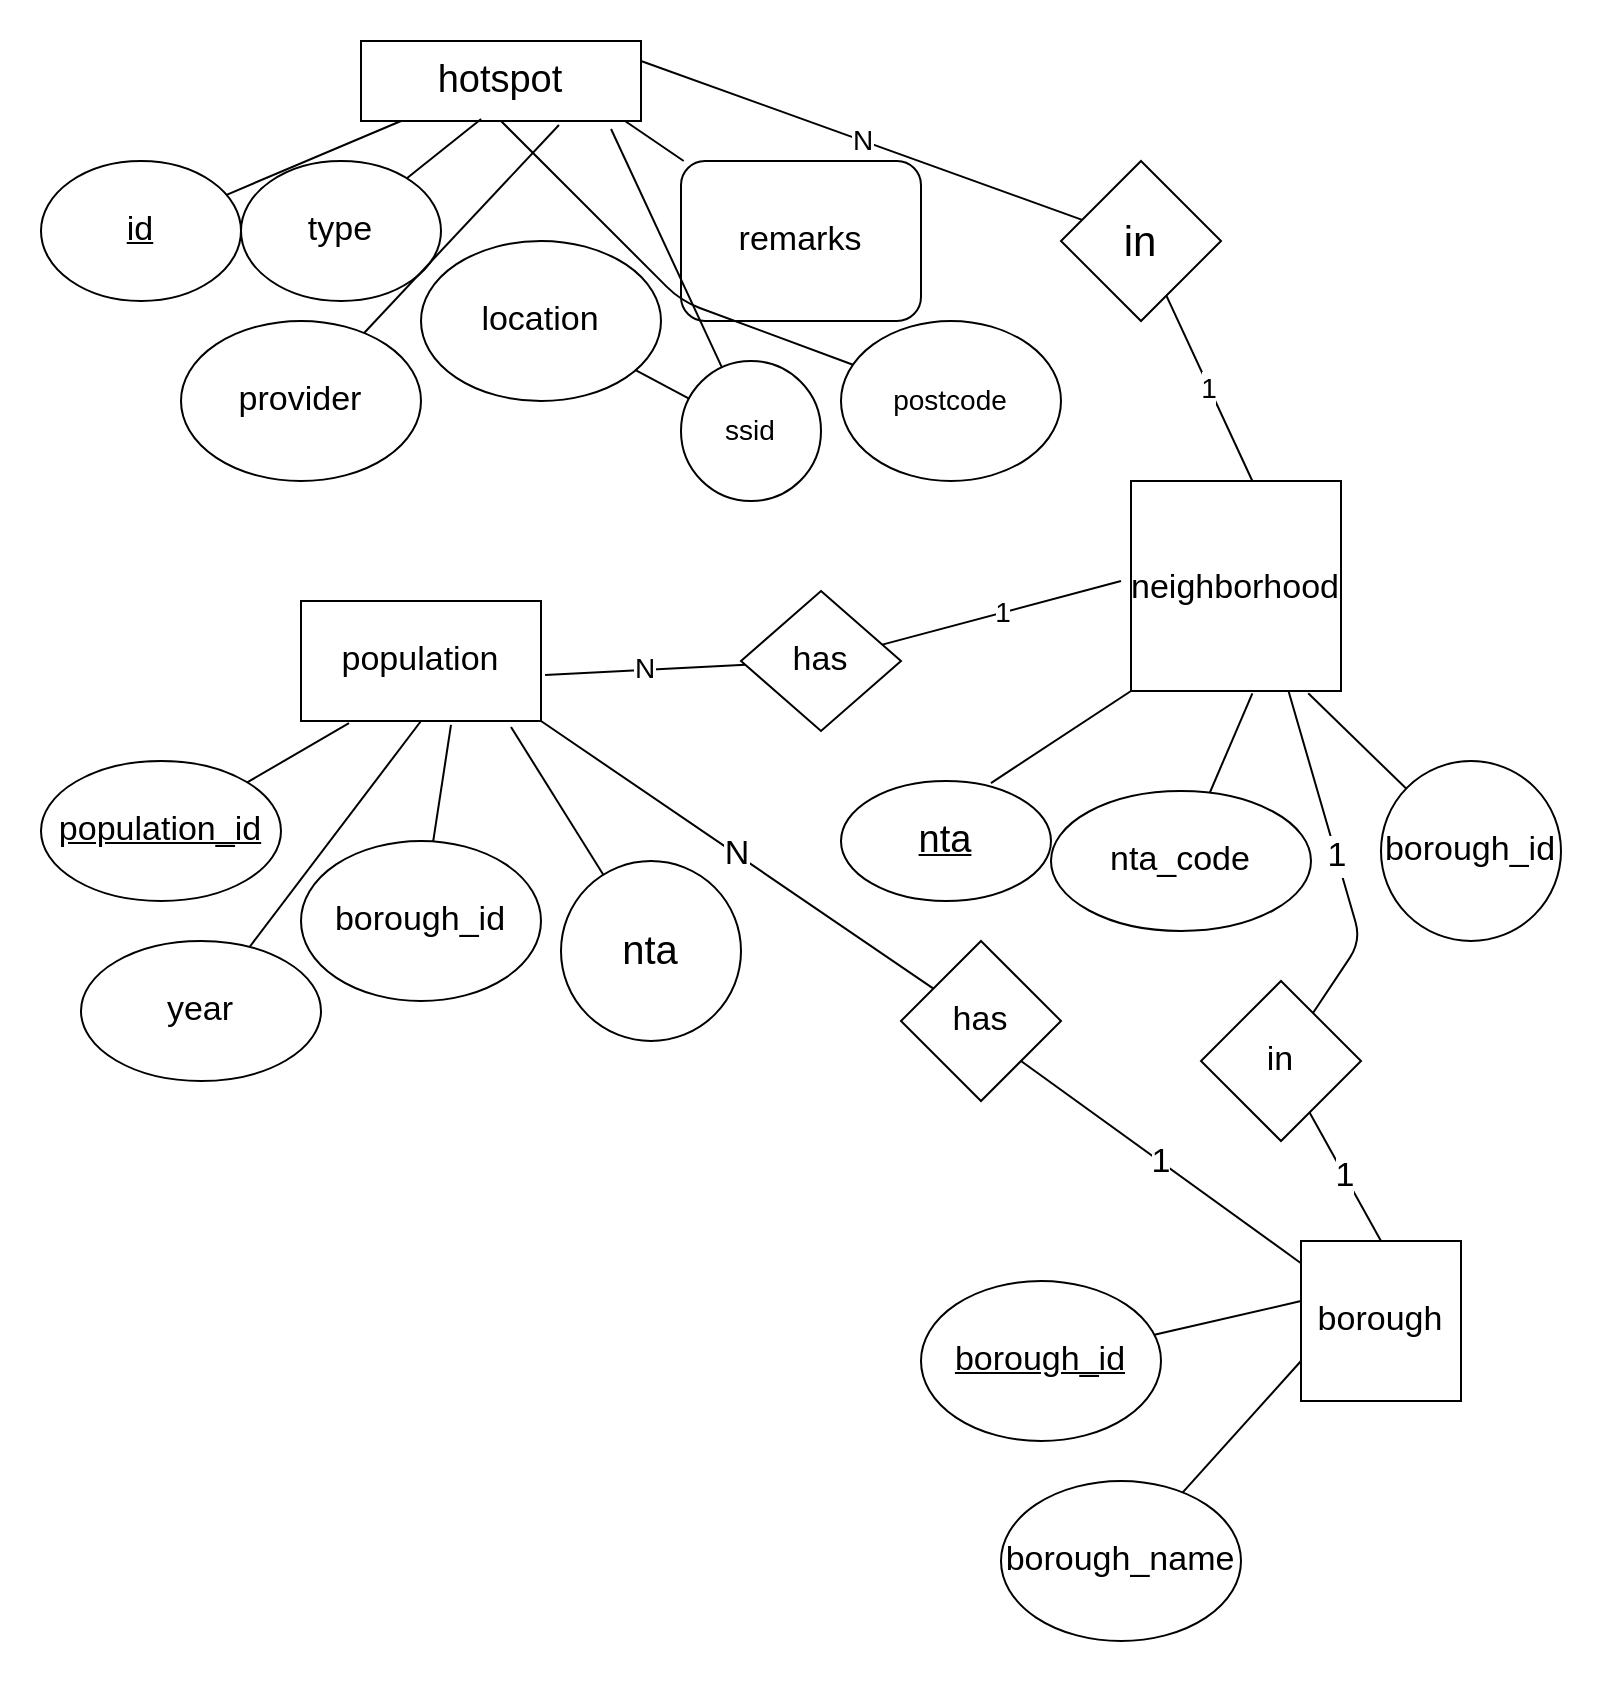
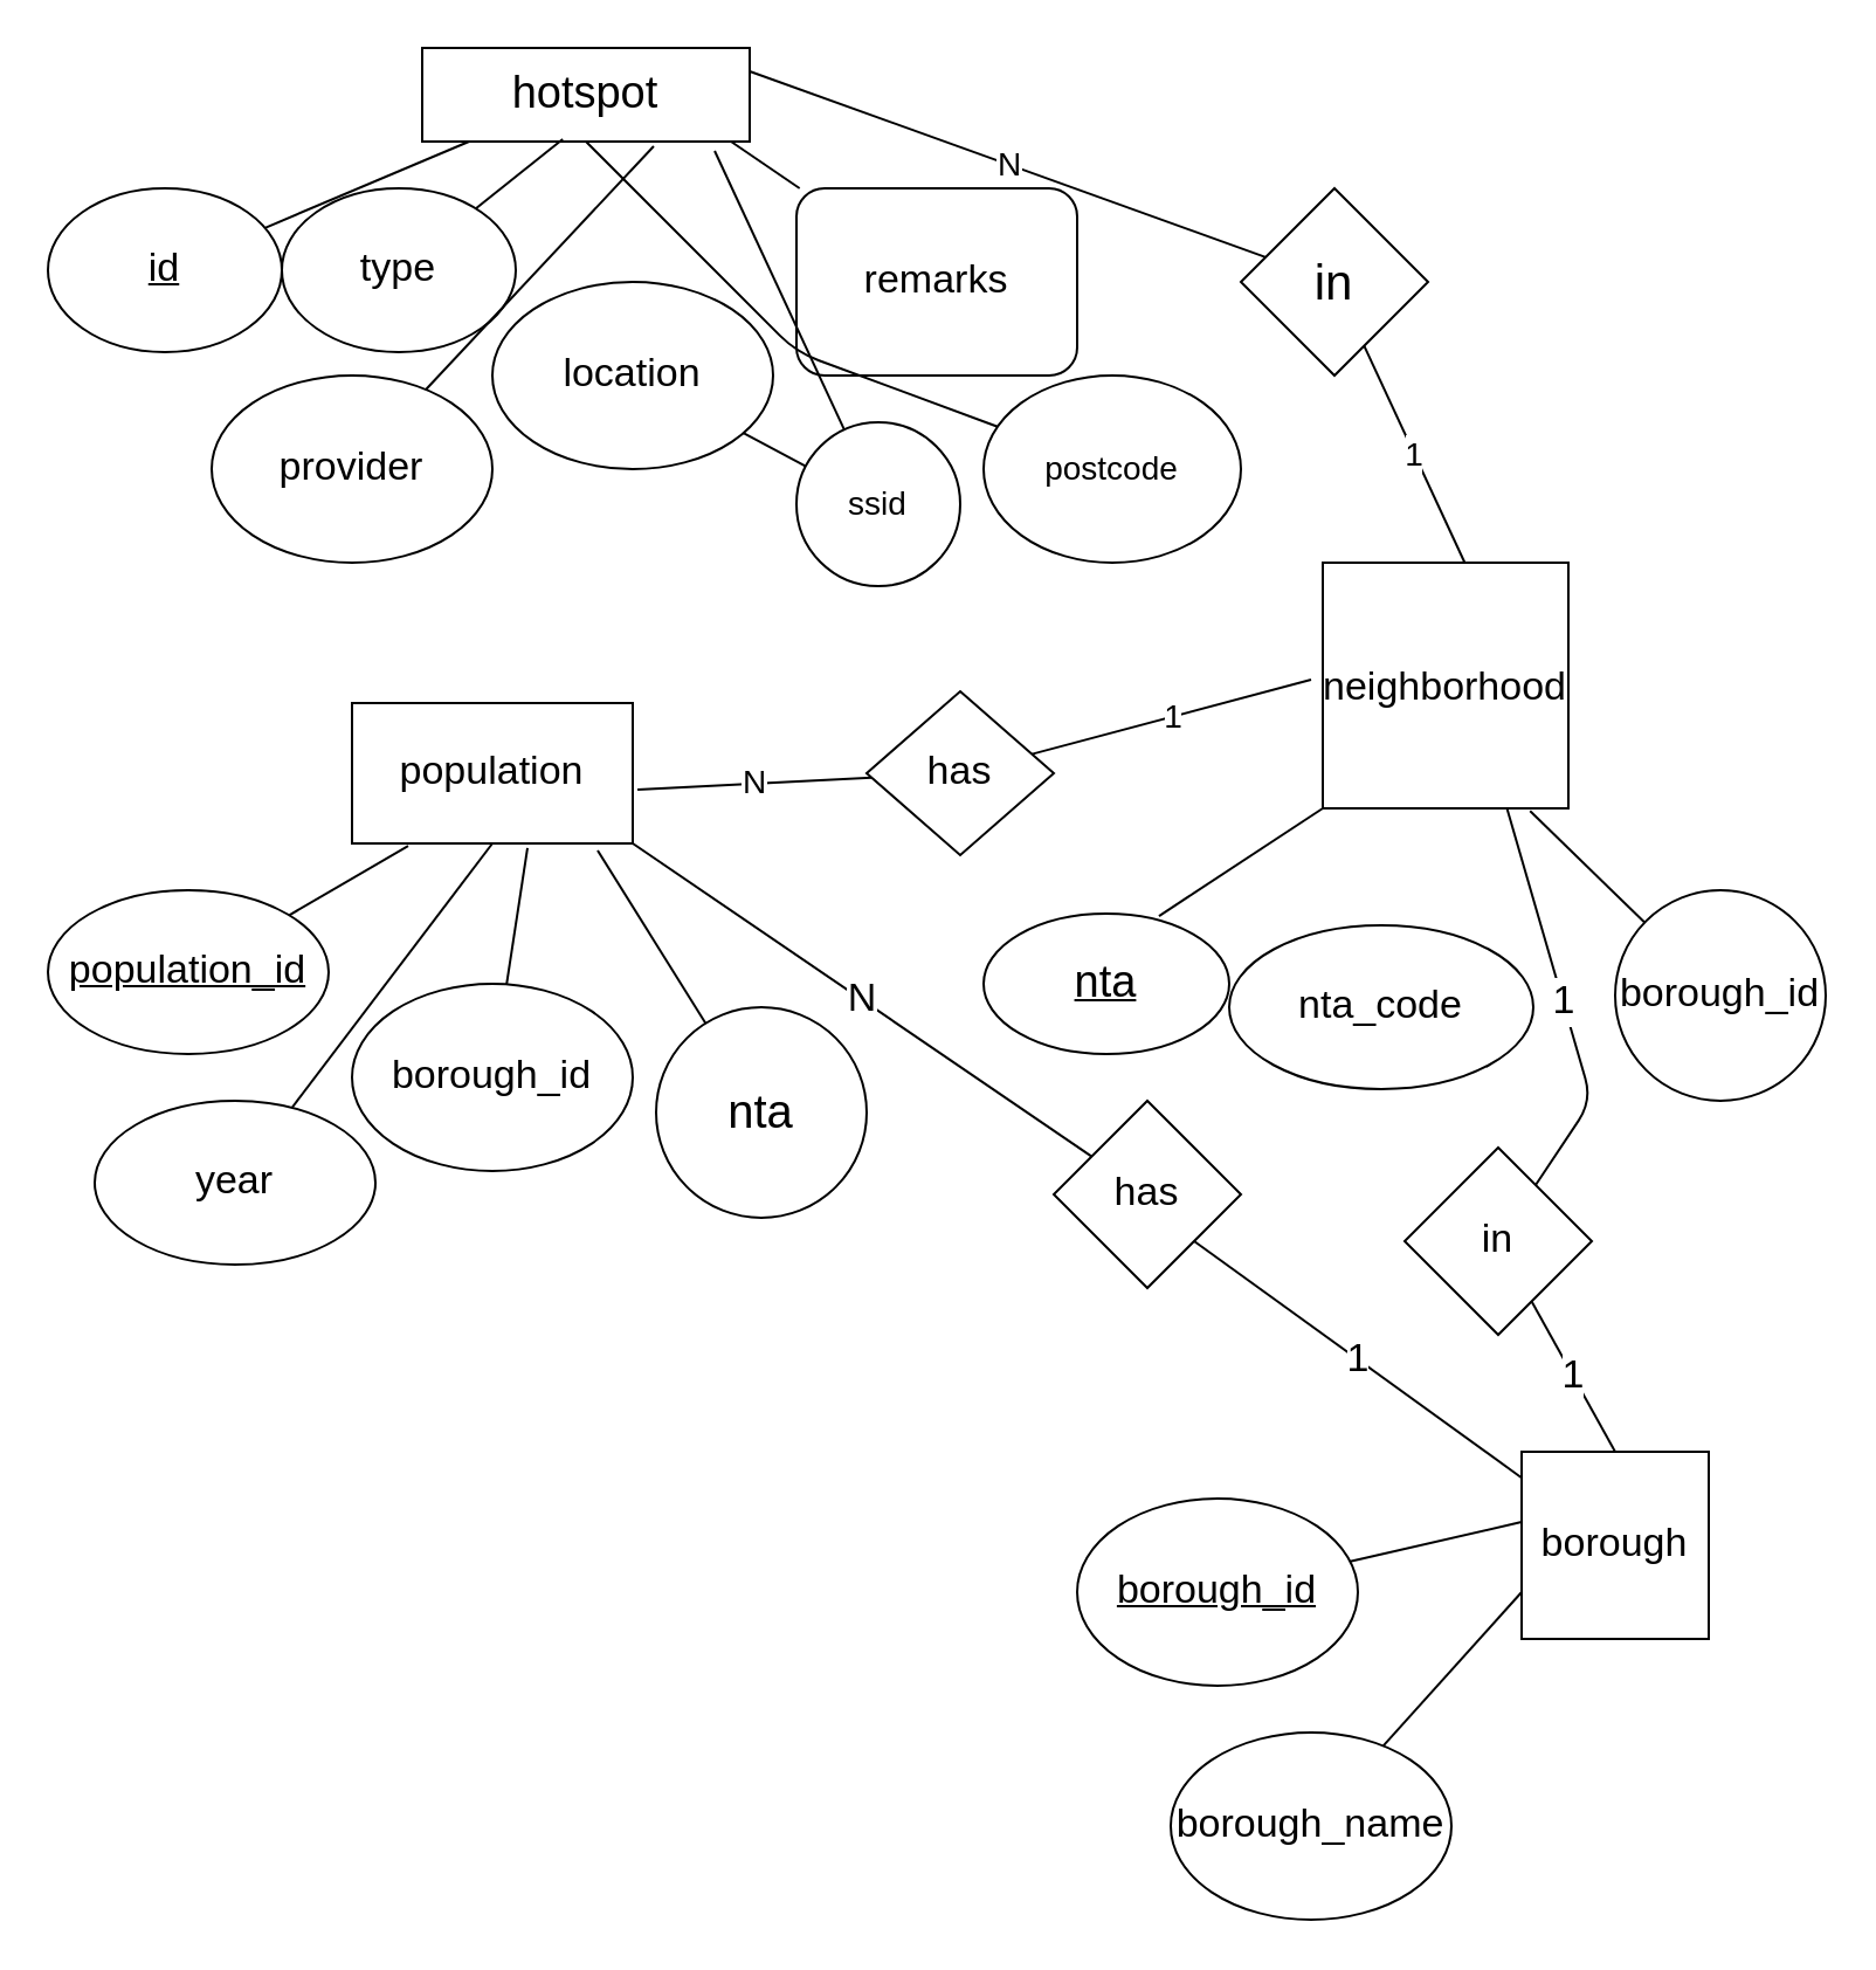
- <mxCell id="7" style="edgeStyle=none;html=1;entryX=0.578;entryY=1.011;entryDx=0;entryDy=0;entryPerimeter=0;fontSize=13;endArrow=none;endFill=0;" edge="1" parent="1" source="8" target="3"><mxGeometry relative="1" as="geometry" /></mxCell>
